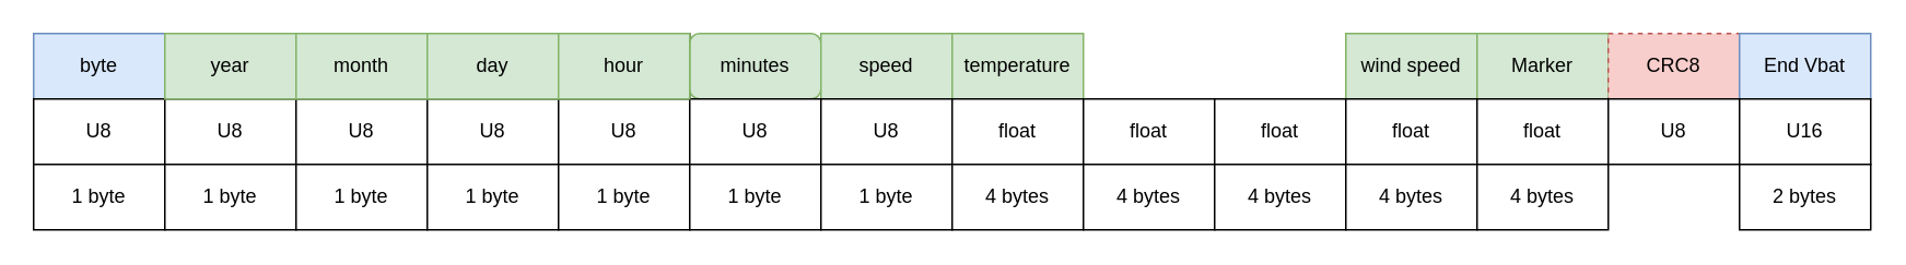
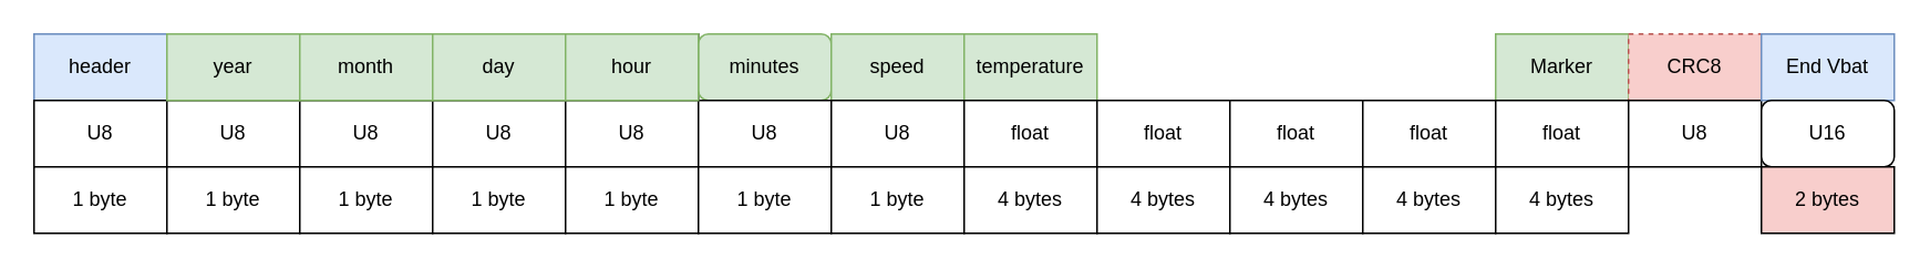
- <mxCell id="2" value="byte" style="rounded=0;whiteSpace=wrap;html=1;fillColor=#dae8fc;strokeColor=#6c8ebf;" vertex="1" parent="1"><mxGeometry x="20" y="20" width="80" height="40" as="geometry" /></mxCell>
+ <mxCell id="2" value="header" style="rounded=0;whiteSpace=wrap;html=1;fillColor=#dae8fc;strokeColor=#6c8ebf;" vertex="1" parent="1"><mxGeometry x="20" y="20" width="80" height="40" as="geometry" /></mxCell>
- <mxCell id="30" value="wind speed" style="rounded=0;whiteSpace=wrap;html=1;fillColor=#d5e8d4;strokeColor=#82b366;" vertex="1" parent="1"><mxGeometry x="820" y="20" width="80" height="40" as="geometry" /></mxCell>
- <mxCell id="39" value="U16" style="rounded=0;whiteSpace=wrap;html=1;" vertex="1" parent="1"><mxGeometry x="1060" y="60" width="80" height="40" as="geometry" /></mxCell>
+ <mxCell id="39" value="U16" style="whiteSpace=wrap;html=1;rounded=1;" vertex="1" parent="1"><mxGeometry x="1060" y="60" width="80" height="40" as="geometry" /></mxCell>
- <mxCell id="40" value="2 bytes" style="rounded=0;whiteSpace=wrap;html=1;" vertex="1" parent="1"><mxGeometry x="1060" y="100" width="80" height="40" as="geometry" /></mxCell>
+ <mxCell id="40" value="2 bytes" style="rounded=0;whiteSpace=wrap;html=1;fillColor=#f8cecc;" vertex="1" parent="1"><mxGeometry x="1060" y="100" width="80" height="40" as="geometry" /></mxCell>
